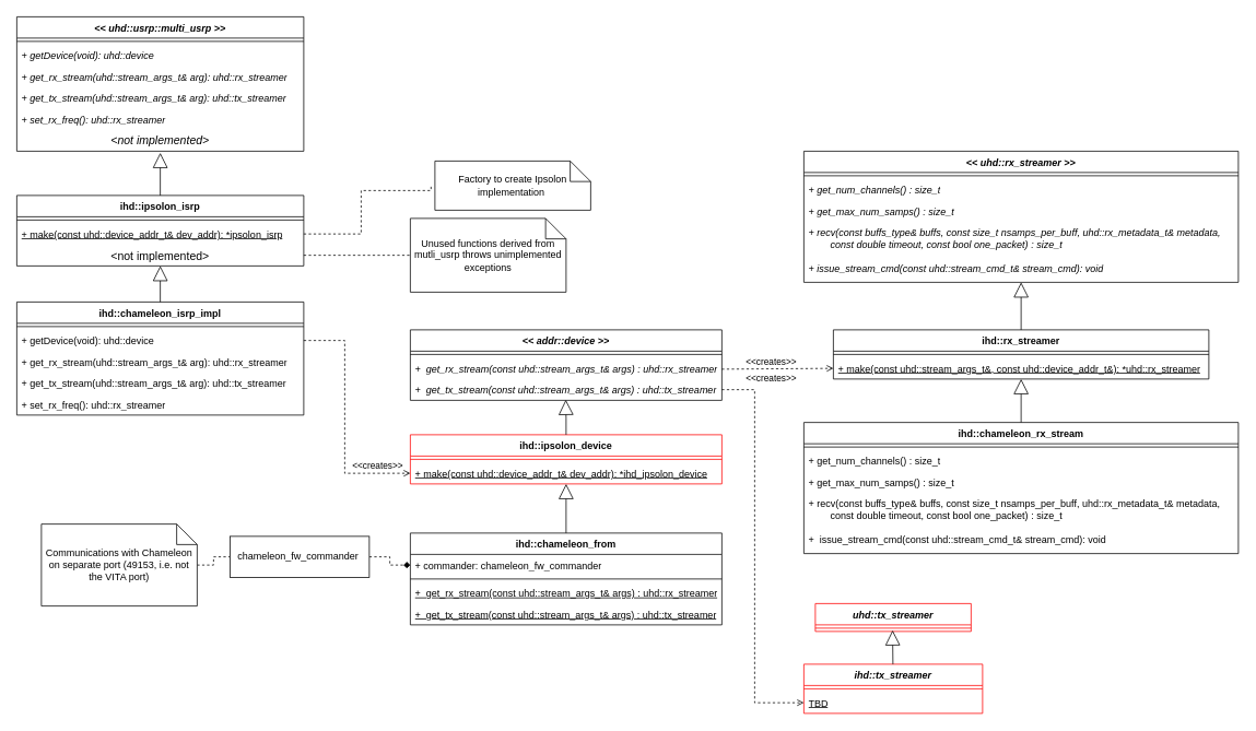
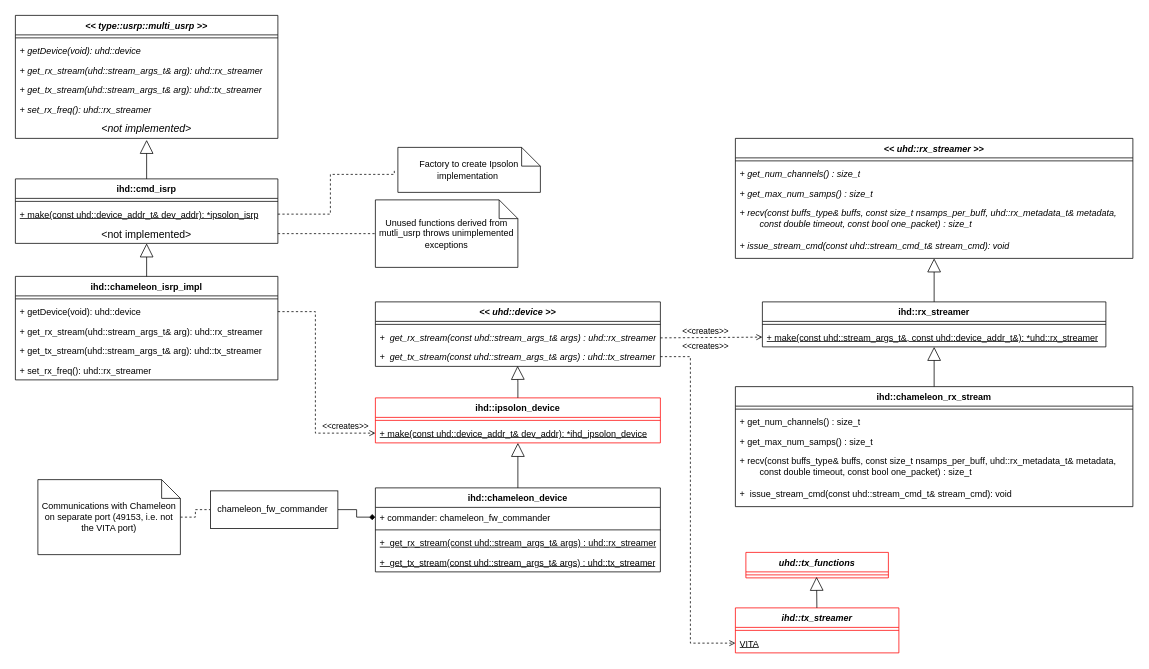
- <mxCell id="2" value="&amp;lt;&amp;lt; uhd::usrp::multi_usrp &amp;gt;&amp;gt;" style="swimlane;fontStyle=3;align=center;verticalAlign=top;childLayout=stackLayout;horizontal=1;startSize=26;horizontalStack=0;resizeParent=1;resizeParentMax=0;resizeLast=0;collapsible=1;marginBottom=0;whiteSpace=wrap;html=1;" vertex="1" parent="1"><mxGeometry x="20" y="20" width="350" height="164" as="geometry"><mxRectangle x="290" y="220" width="70" height="30" as="alternateBounds" /></mxGeometry></mxCell>
+ <mxCell id="2" value="&amp;lt;&amp;lt; type::usrp::multi_usrp &amp;gt;&amp;gt;" style="swimlane;fontStyle=3;align=center;verticalAlign=top;childLayout=stackLayout;horizontal=1;startSize=26;horizontalStack=0;resizeParent=1;resizeParentMax=0;resizeLast=0;collapsible=1;marginBottom=0;whiteSpace=wrap;html=1;" vertex="1" parent="1"><mxGeometry x="20" y="20" width="350" height="164" as="geometry"><mxRectangle x="290" y="220" width="70" height="30" as="alternateBounds" /></mxGeometry></mxCell>
- <mxCell id="9" value="ihd::ipsolon_isrp" style="swimlane;fontStyle=1;align=center;verticalAlign=top;childLayout=stackLayout;horizontal=1;startSize=26;horizontalStack=0;resizeParent=1;resizeParentMax=0;resizeLast=0;collapsible=1;marginBottom=0;whiteSpace=wrap;html=1;" vertex="1" parent="1"><mxGeometry x="20" y="238" width="350" height="86" as="geometry"><mxRectangle x="290" y="220" width="70" height="30" as="alternateBounds" /></mxGeometry></mxCell>
+ <mxCell id="9" value="ihd::cmd_isrp" style="swimlane;fontStyle=1;align=center;verticalAlign=top;childLayout=stackLayout;horizontal=1;startSize=26;horizontalStack=0;resizeParent=1;resizeParentMax=0;resizeLast=0;collapsible=1;marginBottom=0;whiteSpace=wrap;html=1;" vertex="1" parent="1"><mxGeometry x="20" y="238" width="350" height="86" as="geometry"><mxRectangle x="290" y="220" width="70" height="30" as="alternateBounds" /></mxGeometry></mxCell>
- <mxCell id="28" value="&amp;lt;&amp;lt; addr::device &amp;gt;&amp;gt;" style="swimlane;fontStyle=3;align=center;verticalAlign=top;childLayout=stackLayout;horizontal=1;startSize=26;horizontalStack=0;resizeParent=1;resizeParentMax=0;resizeLast=0;collapsible=1;marginBottom=0;whiteSpace=wrap;html=1;" vertex="1" parent="1"><mxGeometry x="500" y="402" width="380" height="86" as="geometry"><mxRectangle x="290" y="220" width="70" height="30" as="alternateBounds" /></mxGeometry></mxCell>
+ <mxCell id="28" value="&amp;lt;&amp;lt; uhd::device &amp;gt;&amp;gt;" style="swimlane;fontStyle=3;align=center;verticalAlign=top;childLayout=stackLayout;horizontal=1;startSize=26;horizontalStack=0;resizeParent=1;resizeParentMax=0;resizeLast=0;collapsible=1;marginBottom=0;whiteSpace=wrap;html=1;" vertex="1" parent="1"><mxGeometry x="500" y="402" width="380" height="86" as="geometry"><mxRectangle x="290" y="220" width="70" height="30" as="alternateBounds" /></mxGeometry></mxCell>
- <mxCell id="32" value="ihd::chameleon_from" style="swimlane;fontStyle=1;align=center;verticalAlign=top;childLayout=stackLayout;horizontal=1;startSize=26;horizontalStack=0;resizeParent=1;resizeParentMax=0;resizeLast=0;collapsible=1;marginBottom=0;whiteSpace=wrap;html=1;" vertex="1" parent="1"><mxGeometry x="500" y="650" width="380" height="112" as="geometry"><mxRectangle x="290" y="220" width="70" height="30" as="alternateBounds" /></mxGeometry></mxCell>
+ <mxCell id="32" value="ihd::chameleon_device" style="swimlane;fontStyle=1;align=center;verticalAlign=top;childLayout=stackLayout;horizontal=1;startSize=26;horizontalStack=0;resizeParent=1;resizeParentMax=0;resizeLast=0;collapsible=1;marginBottom=0;whiteSpace=wrap;html=1;" vertex="1" parent="1"><mxGeometry x="500" y="650" width="380" height="112" as="geometry"><mxRectangle x="290" y="220" width="70" height="30" as="alternateBounds" /></mxGeometry></mxCell>
- <mxCell id="67" style="edgeStyle=orthogonalEdgeStyle;rounded=0;orthogonalLoop=1;jettySize=auto;html=1;entryX=0;entryY=0.5;entryDx=0;entryDy=0;endArrow=diamond;endFill=1;dashed=1;" edge="1" parent="1" source="68" target="33"><mxGeometry relative="1" as="geometry" /></mxCell>
+ <mxCell id="67" style="edgeStyle=orthogonalEdgeStyle;rounded=0;orthogonalLoop=1;jettySize=auto;html=1;entryX=0;entryY=0.5;entryDx=0;entryDy=0;endArrow=diamond;endFill=1;" edge="1" parent="1" source="68" target="33"><mxGeometry relative="1" as="geometry" /></mxCell>
- <mxCell id="51" value="uhd::tx_streamer" style="swimlane;fontStyle=3;align=center;verticalAlign=top;childLayout=stackLayout;horizontal=1;startSize=26;horizontalStack=0;resizeParent=1;resizeParentMax=0;resizeLast=0;collapsible=1;marginBottom=0;whiteSpace=wrap;html=1;strokeColor=#FF0000;" vertex="1" parent="1"><mxGeometry x="994" y="736" width="190" height="34" as="geometry"><mxRectangle x="290" y="220" width="70" height="30" as="alternateBounds" /></mxGeometry></mxCell>
+ <mxCell id="51" value="uhd::tx_functions" style="swimlane;fontStyle=3;align=center;verticalAlign=top;childLayout=stackLayout;horizontal=1;startSize=26;horizontalStack=0;resizeParent=1;resizeParentMax=0;resizeLast=0;collapsible=1;marginBottom=0;whiteSpace=wrap;html=1;strokeColor=#FF0000;" vertex="1" parent="1"><mxGeometry x="994" y="736" width="190" height="34" as="geometry"><mxRectangle x="290" y="220" width="70" height="30" as="alternateBounds" /></mxGeometry></mxCell>
- <mxCell id="55" value="TBD" style="text;strokeColor=none;fillColor=none;align=left;verticalAlign=top;spacingLeft=4;spacingRight=4;overflow=hidden;rotatable=0;points=[[0,0.5],[1,0.5]];portConstraint=eastwest;whiteSpace=wrap;html=1;fontStyle=4" vertex="1" parent="53"><mxGeometry y="34" width="218" height="26" as="geometry" /></mxCell>
+ <mxCell id="55" value="VITA" style="text;strokeColor=none;fillColor=none;align=left;verticalAlign=top;spacingLeft=4;spacingRight=4;overflow=hidden;rotatable=0;points=[[0,0.5],[1,0.5]];portConstraint=eastwest;whiteSpace=wrap;html=1;fontStyle=4" vertex="1" parent="53"><mxGeometry y="34" width="218" height="26" as="geometry" /></mxCell>
